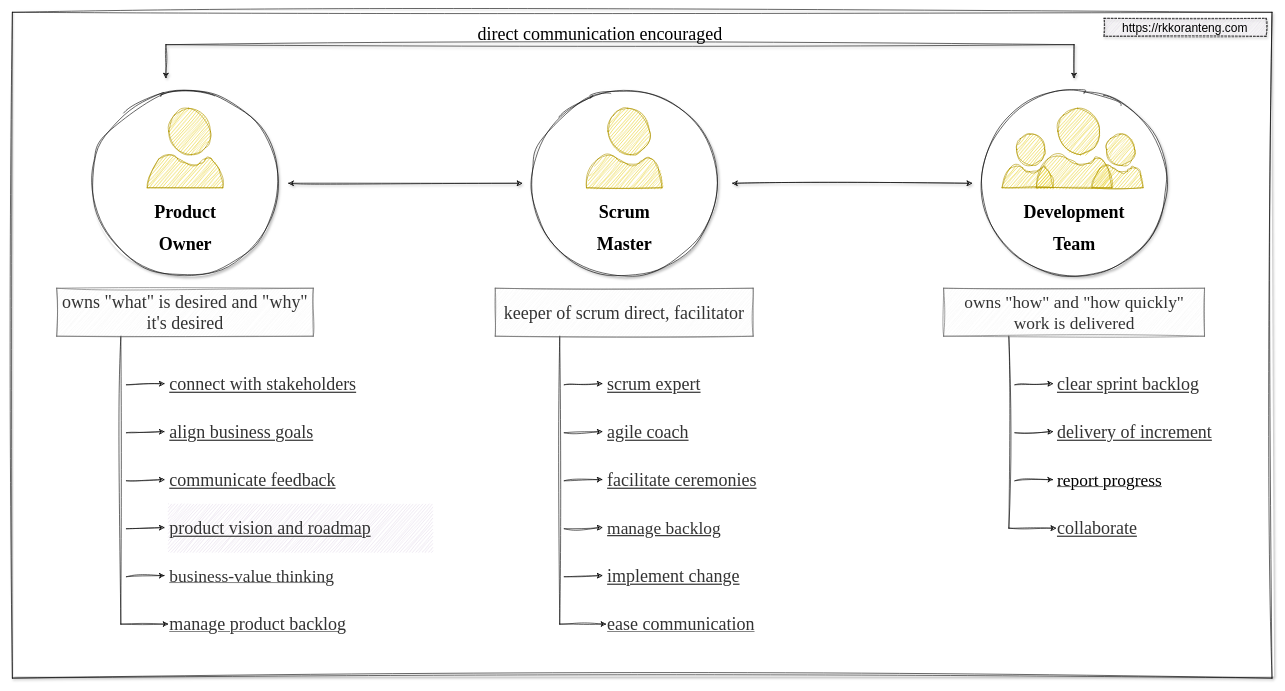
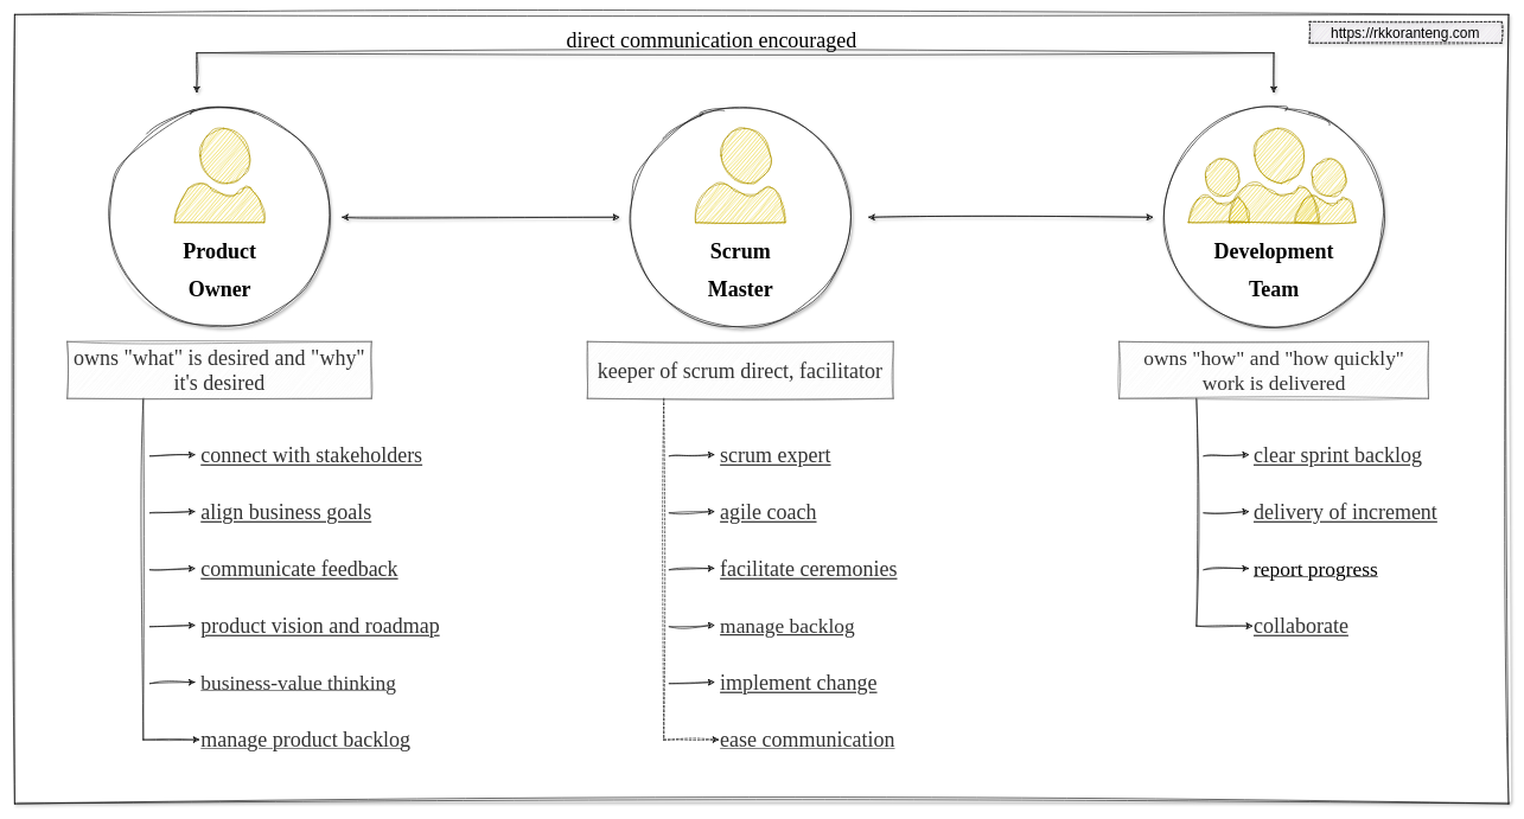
- <mxCell id="7" style="edgeStyle=orthogonalEdgeStyle;rounded=0;orthogonalLoop=1;jettySize=auto;html=1;exitX=0.25;exitY=1;exitDx=0;exitDy=0;entryX=0;entryY=0.5;entryDx=0;entryDy=0;sketch=1;curveFitting=1;jiggle=2;" edge="1" parent="1" source="8" target="23"><mxGeometry relative="1" as="geometry" /></mxCell>
+ <mxCell id="7" style="edgeStyle=orthogonalEdgeStyle;rounded=0;orthogonalLoop=1;jettySize=auto;html=1;exitX=0.25;exitY=1;exitDx=0;exitDy=0;entryX=0;entryY=0.5;entryDx=0;entryDy=0;sketch=1;curveFitting=1;jiggle=2;dashed=1;" edge="1" parent="1" source="8" target="23"><mxGeometry relative="1" as="geometry" /></mxCell>
- <mxCell id="38" value="&lt;h1&gt;&lt;font face=&quot;Comic Sans MS&quot; style=&quot;font-size: 30px; font-weight: normal;&quot;&gt;product vision and roadmap&lt;/font&gt;&lt;/h1&gt;" style="rounded=0;whiteSpace=wrap;html=1;shadow=0;glass=0;sketch=1;curveFitting=1;jiggle=2;fillColor=#e1d5e7;fontColor=#333333;strokeColor=none;align=left;fontStyle=4;" vertex="1" parent="1"><mxGeometry x="280" y="840" width="440" height="80" as="geometry" /></mxCell>
+ <mxCell id="38" value="&lt;h1&gt;&lt;font face=&quot;Comic Sans MS&quot; style=&quot;font-size: 30px; font-weight: normal;&quot;&gt;product vision and roadmap&lt;/font&gt;&lt;/h1&gt;" style="rounded=0;whiteSpace=wrap;html=1;shadow=0;glass=0;sketch=1;curveFitting=1;jiggle=2;fillColor=#FFFFFF;fontColor=#333333;strokeColor=none;align=left;fontStyle=4" vertex="1" parent="1"><mxGeometry x="280" y="840" width="440" height="80" as="geometry" /></mxCell>
